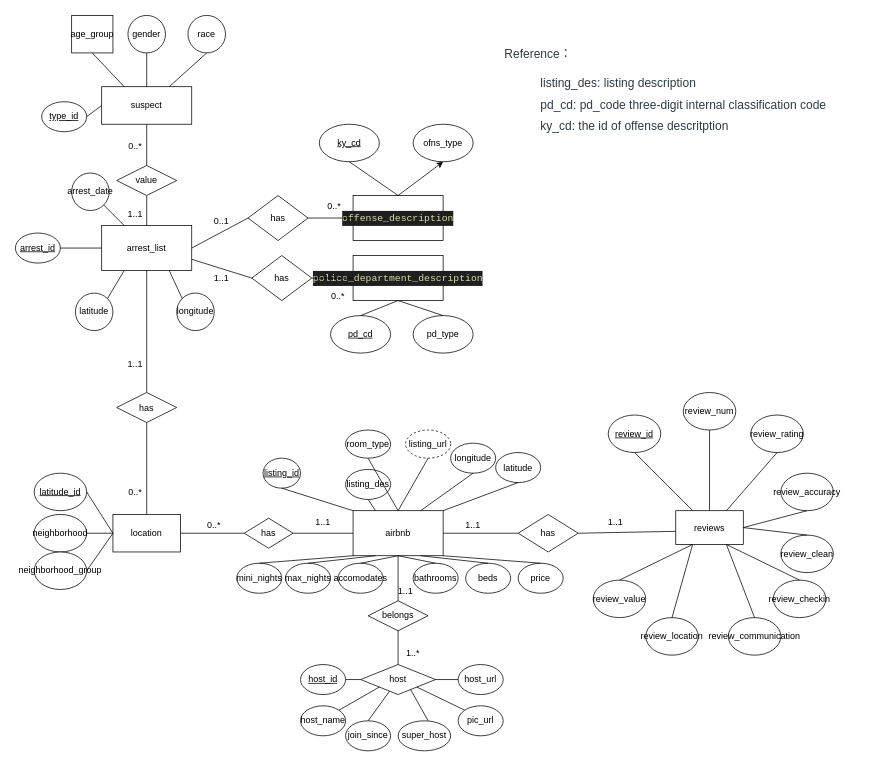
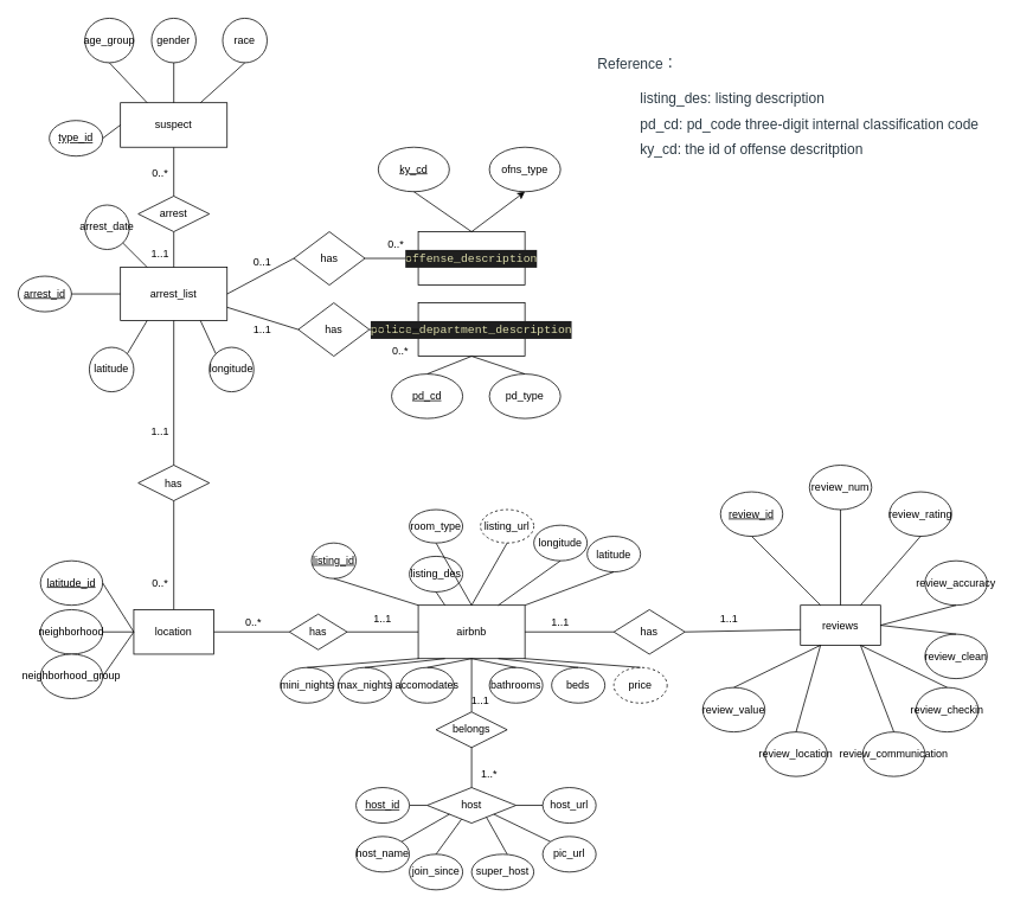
- <mxCell id="11" value="age_group" style="whiteSpace=wrap;html=1;rounded=0;" parent="1" vertex="1"><mxGeometry x="95" y="20" width="55" height="50" as="geometry" /></mxCell>
+ <mxCell id="11" value="age_group" style="ellipse;whiteSpace=wrap;html=1;" parent="1" vertex="1"><mxGeometry x="95" y="20" width="55" height="50" as="geometry" /></mxCell>
- <mxCell id="35" value="value" style="rhombus;whiteSpace=wrap;html=1;" parent="1" vertex="1"><mxGeometry x="155" y="220" width="80" height="40" as="geometry" /></mxCell>
+ <mxCell id="35" value="arrest" style="rhombus;whiteSpace=wrap;html=1;" parent="1" vertex="1"><mxGeometry x="155" y="220" width="80" height="40" as="geometry" /></mxCell>
- <mxCell id="44" value="price" style="ellipse;whiteSpace=wrap;html=1;" parent="1" vertex="1"><mxGeometry x="690" y="750" width="60" height="40" as="geometry" /></mxCell>
+ <mxCell id="44" value="price" style="ellipse;whiteSpace=wrap;html=1;dashed=1;" parent="1" vertex="1"><mxGeometry x="690" y="750" width="60" height="40" as="geometry" /></mxCell>
